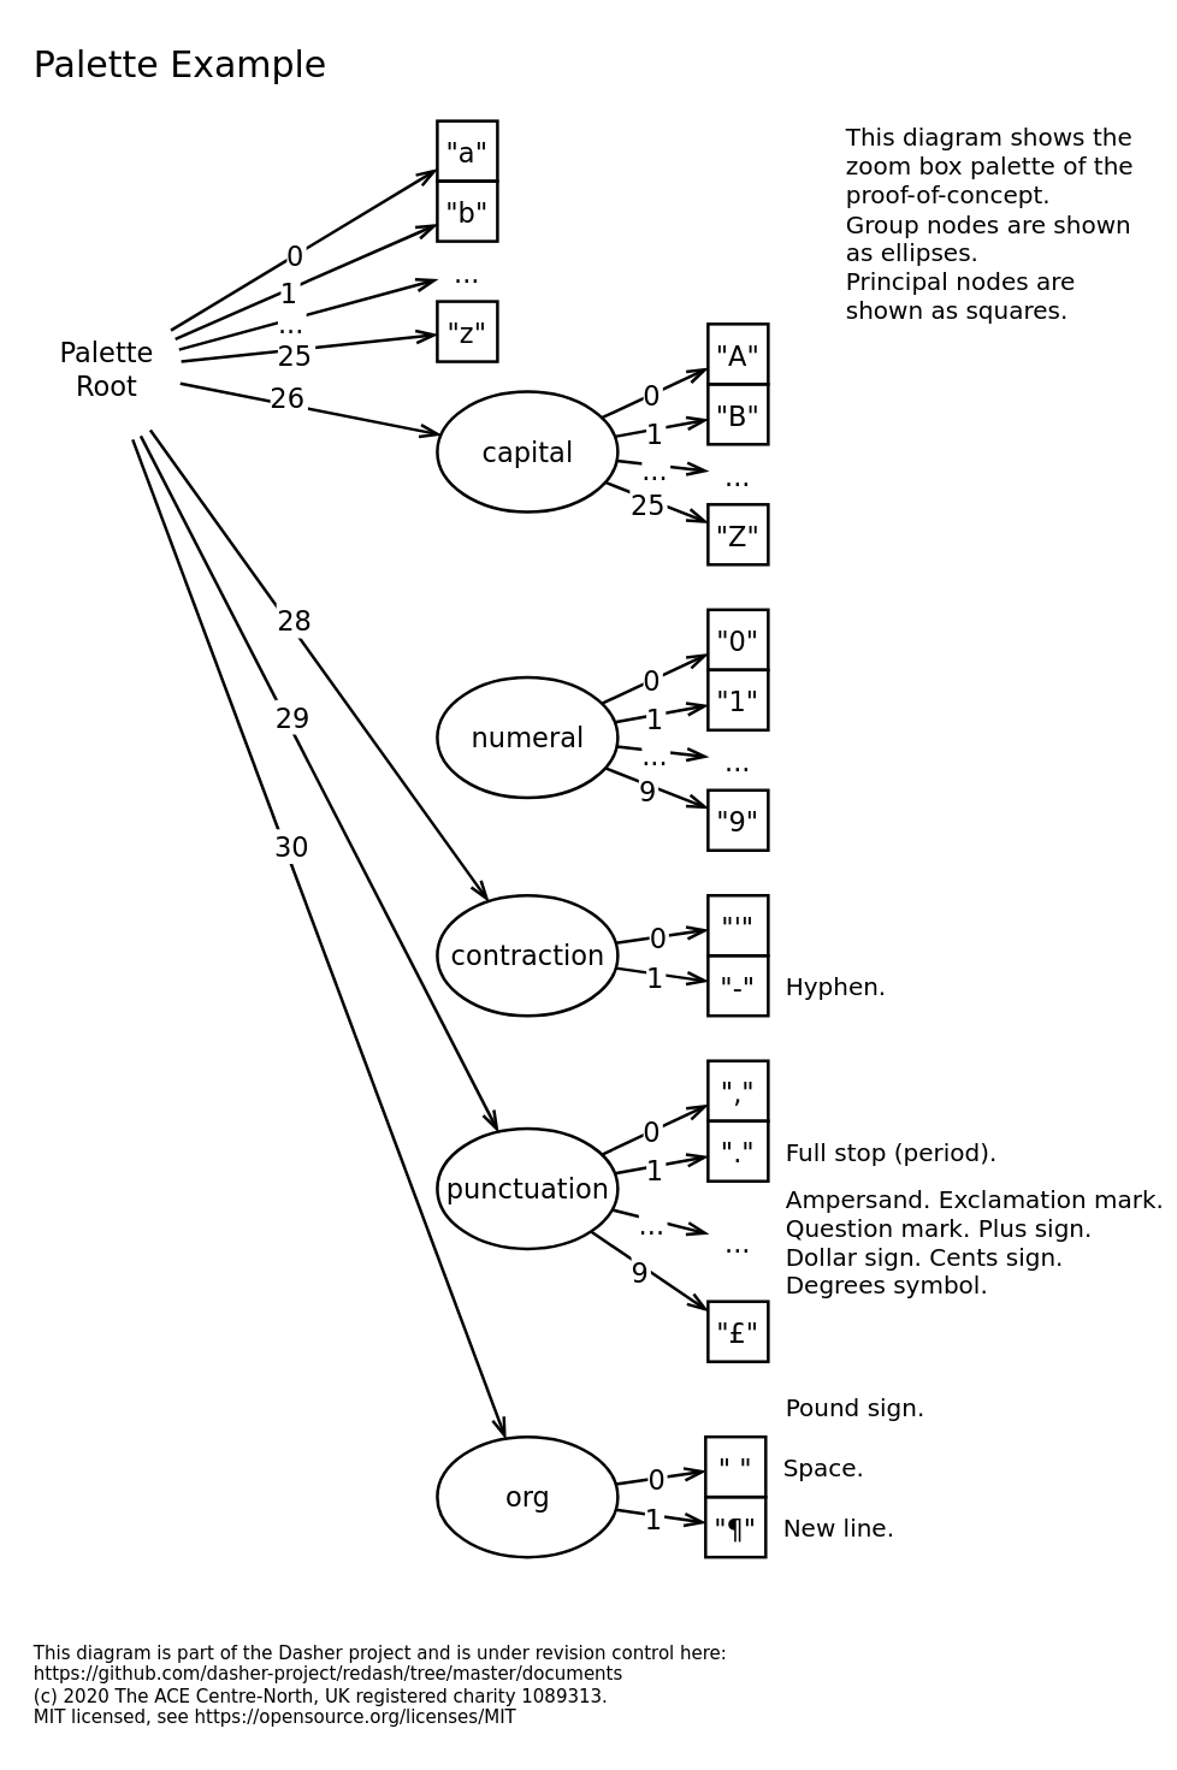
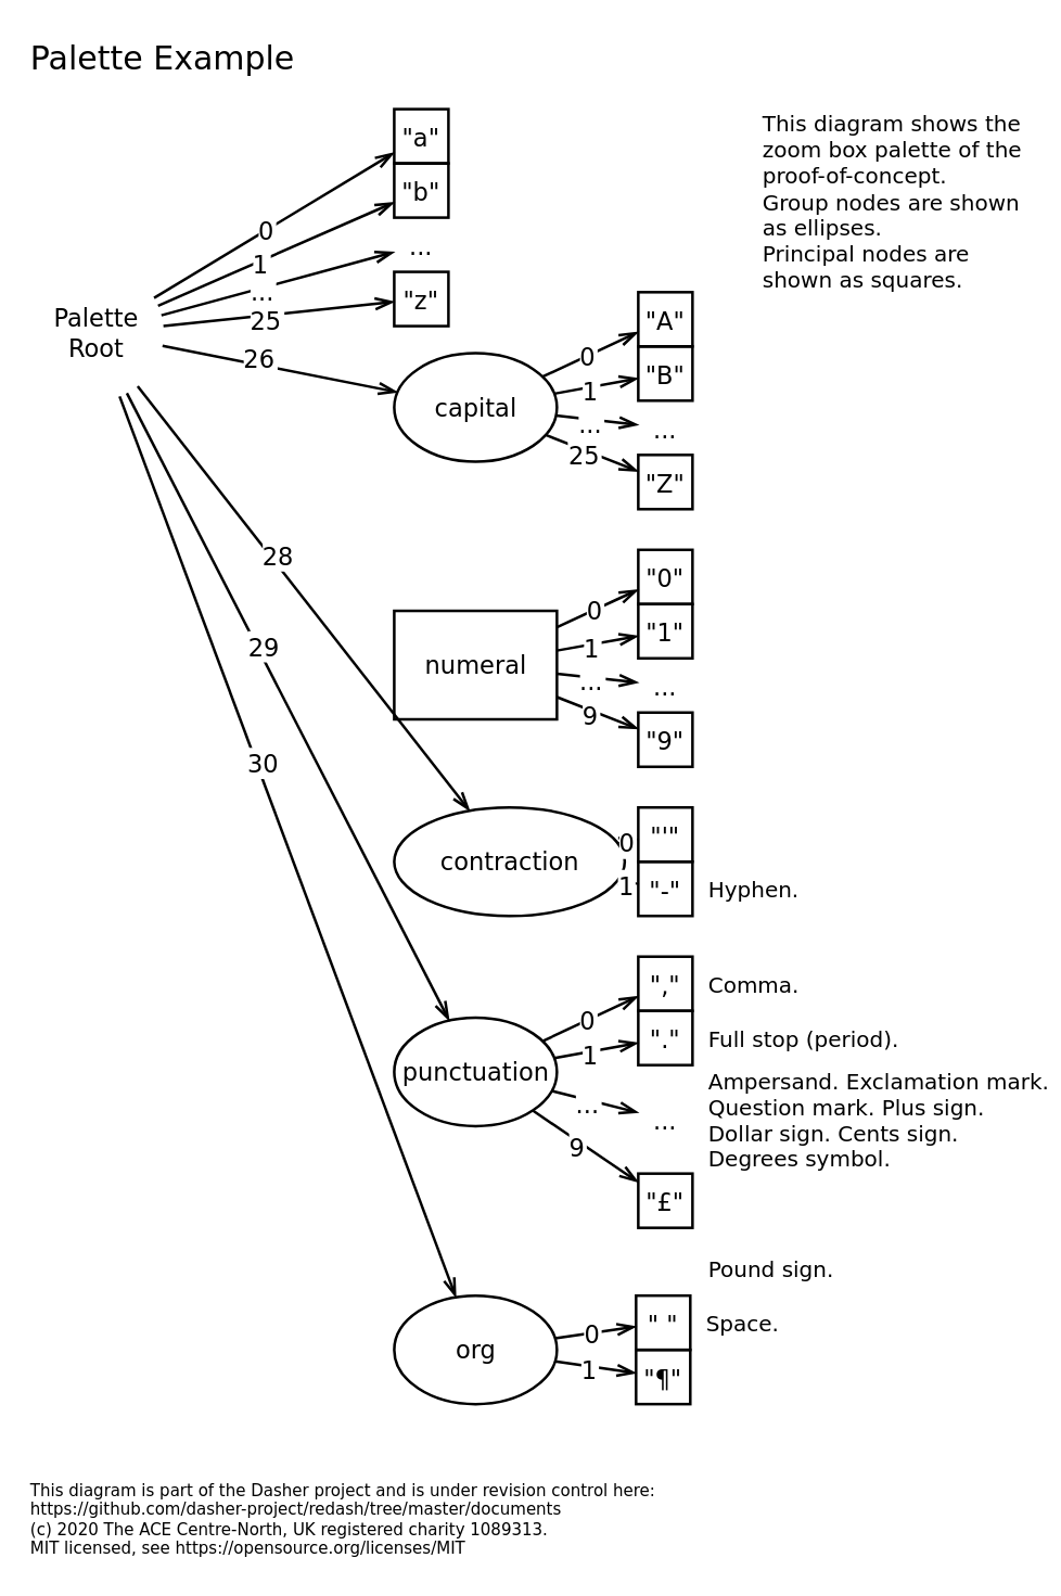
- <mxCell id="24" value="numeral" style="ellipse;html=1;strokeWidth=2;fontSize=18;align=center;fillColor=none;fontFamily=DejaVu Sans;" vertex="1" parent="1"><mxGeometry x="290" y="450" width="120" height="80" as="geometry" /></mxCell>
+ <mxCell id="24" value="numeral" style="html=1;strokeWidth=2;fontSize=18;align=center;fillColor=none;fontFamily=DejaVu Sans;rounded=0;" vertex="1" parent="1"><mxGeometry x="290" y="450" width="120" height="80" as="geometry" /></mxCell>
- <mxCell id="33" value="contraction" style="ellipse;html=1;strokeWidth=2;fontSize=18;align=center;fillColor=none;fontFamily=DejaVu Sans;" vertex="1" parent="1"><mxGeometry x="290" y="595" width="120" height="80" as="geometry" /></mxCell>
+ <mxCell id="33" value="contraction" style="ellipse;html=1;strokeWidth=2;fontSize=18;align=center;fillColor=none;fontFamily=DejaVu Sans;" vertex="1" parent="1"><mxGeometry x="290" y="595" width="170" height="80" as="geometry" /></mxCell>
+ <mxCell id="47" value="Comma." style="rounded=0;shadow=0;comic=0;labelBackgroundColor=none;strokeWidth=2;fillColor=none;fontFamily=DejaVu Sans;fontSize=16;fontColor=#000000;align=left;arcSize=20;spacingTop=0;spacingLeft=0;spacing=2;spacingBottom=0;spacingRight=0;points=[[0.2, 0], [0.4, 0], [0.6, 0], [0.8, 0], [0.5,1]];strokeColor=none;verticalAlign=middle;" vertex="1" parent="1"><mxGeometry x="520" y="710" width="120" height="30" as="geometry" /></mxCell>
- <mxCell id="57" value="New line." style="rounded=0;shadow=0;comic=0;labelBackgroundColor=none;strokeWidth=2;fillColor=none;fontFamily=DejaVu Sans;fontSize=16;fontColor=#000000;align=left;arcSize=20;spacingTop=0;spacingLeft=0;spacing=2;spacingBottom=0;spacingRight=0;points=[[0.2, 0], [0.4, 0], [0.6, 0], [0.8, 0], [0.5,1]];strokeColor=none;verticalAlign=middle;" vertex="1" parent="1"><mxGeometry x="518.36" y="1000" width="120" height="30" as="geometry" /></mxCell>
